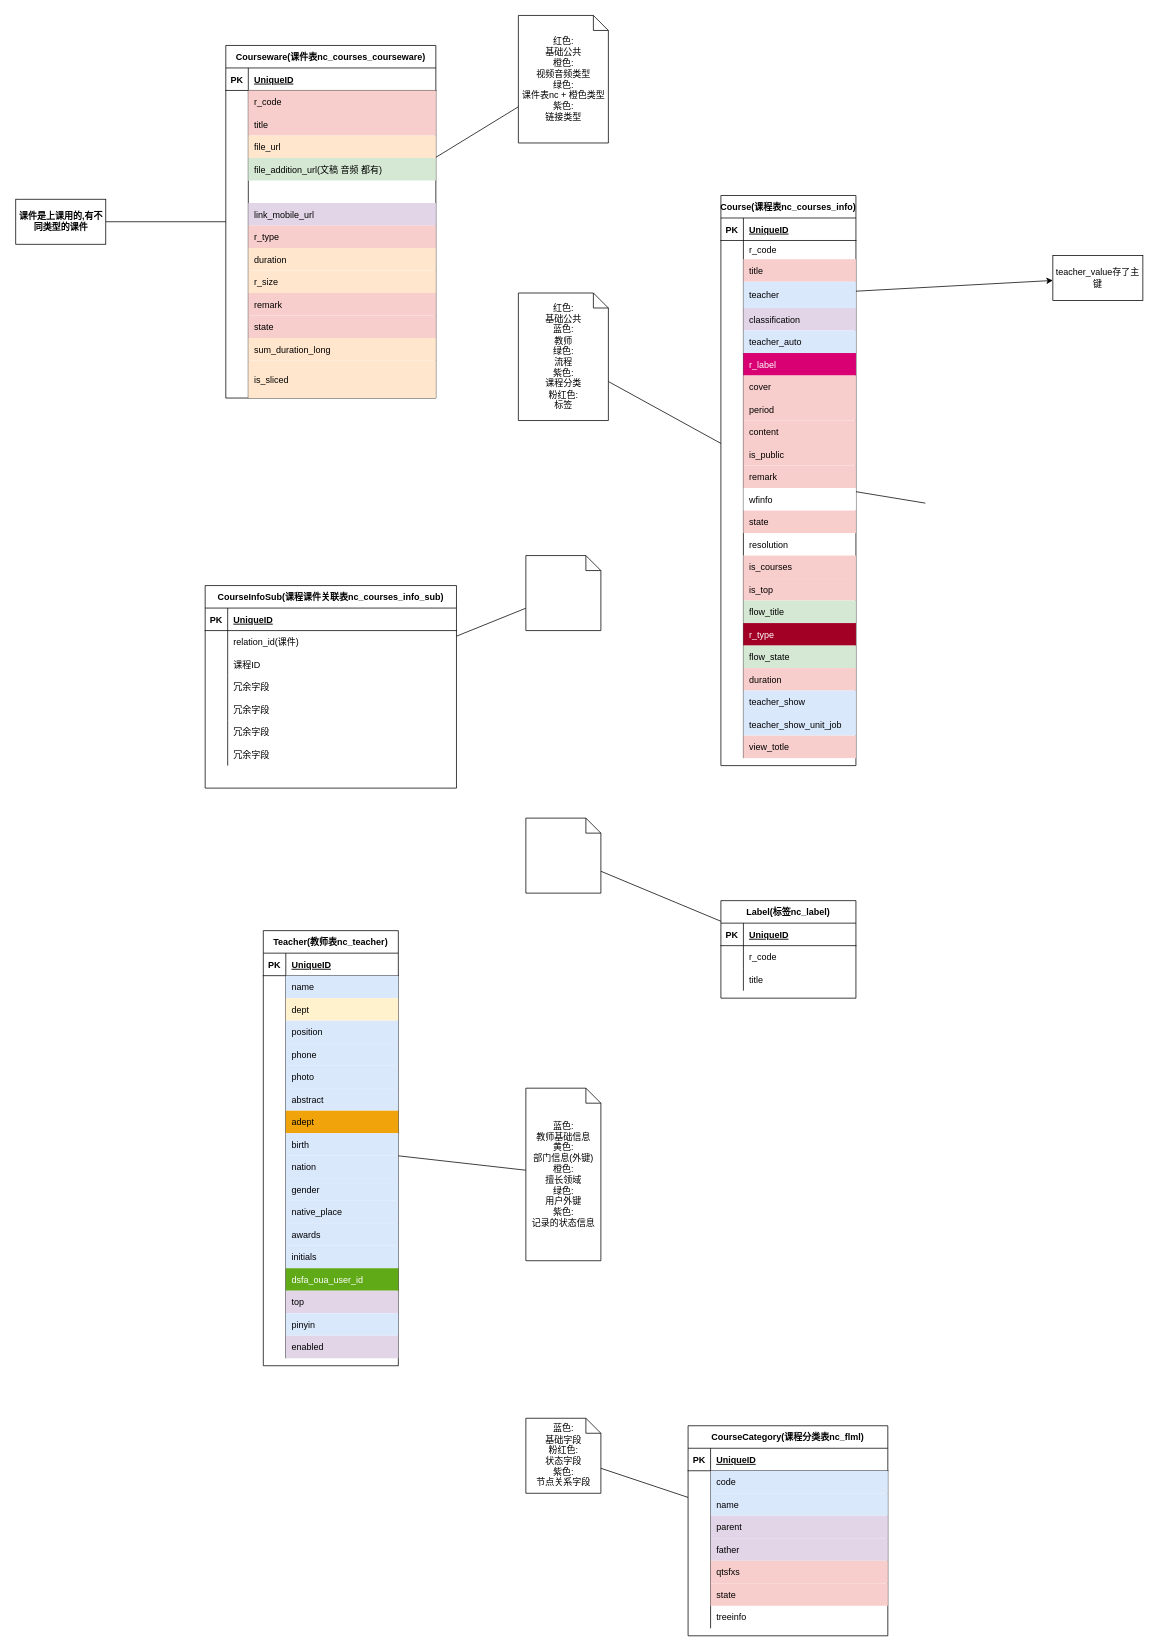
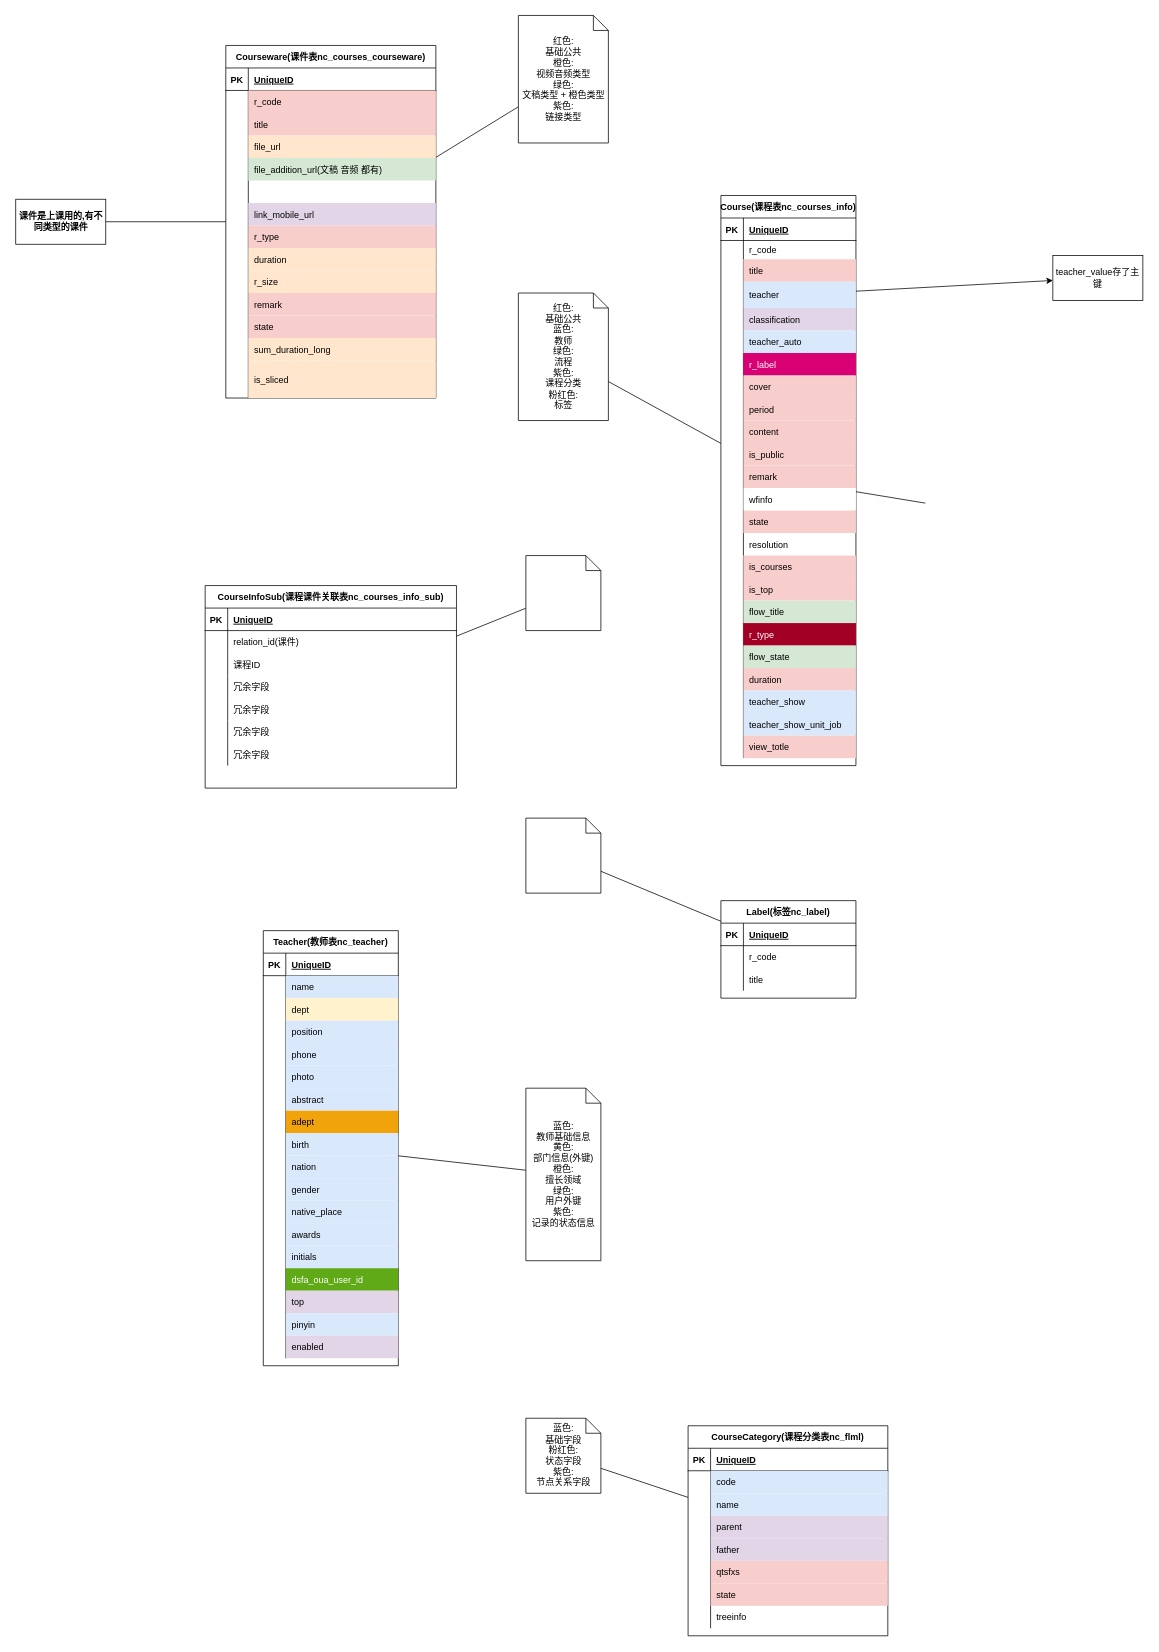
- <mxCell id="46" value="红色:&lt;br&gt;基础公共&lt;br&gt;橙色:&lt;br&gt;视频音频类型&lt;br&gt;绿色:&lt;br&gt;课件表nc + 橙色类型&lt;br&gt;紫色:&lt;br&gt;链接类型" style="shape=note;size=20;whiteSpace=wrap;html=1;" parent="1" vertex="1"><mxGeometry x="690.5" y="20" width="120" height="170" as="geometry" /></mxCell>
+ <mxCell id="46" value="红色:&lt;br&gt;基础公共&lt;br&gt;橙色:&lt;br&gt;视频音频类型&lt;br&gt;绿色:&lt;br&gt;文稿类型 + 橙色类型&lt;br&gt;紫色:&lt;br&gt;链接类型" style="shape=note;size=20;whiteSpace=wrap;html=1;" parent="1" vertex="1"><mxGeometry x="690.5" y="20" width="120" height="170" as="geometry" /></mxCell>
